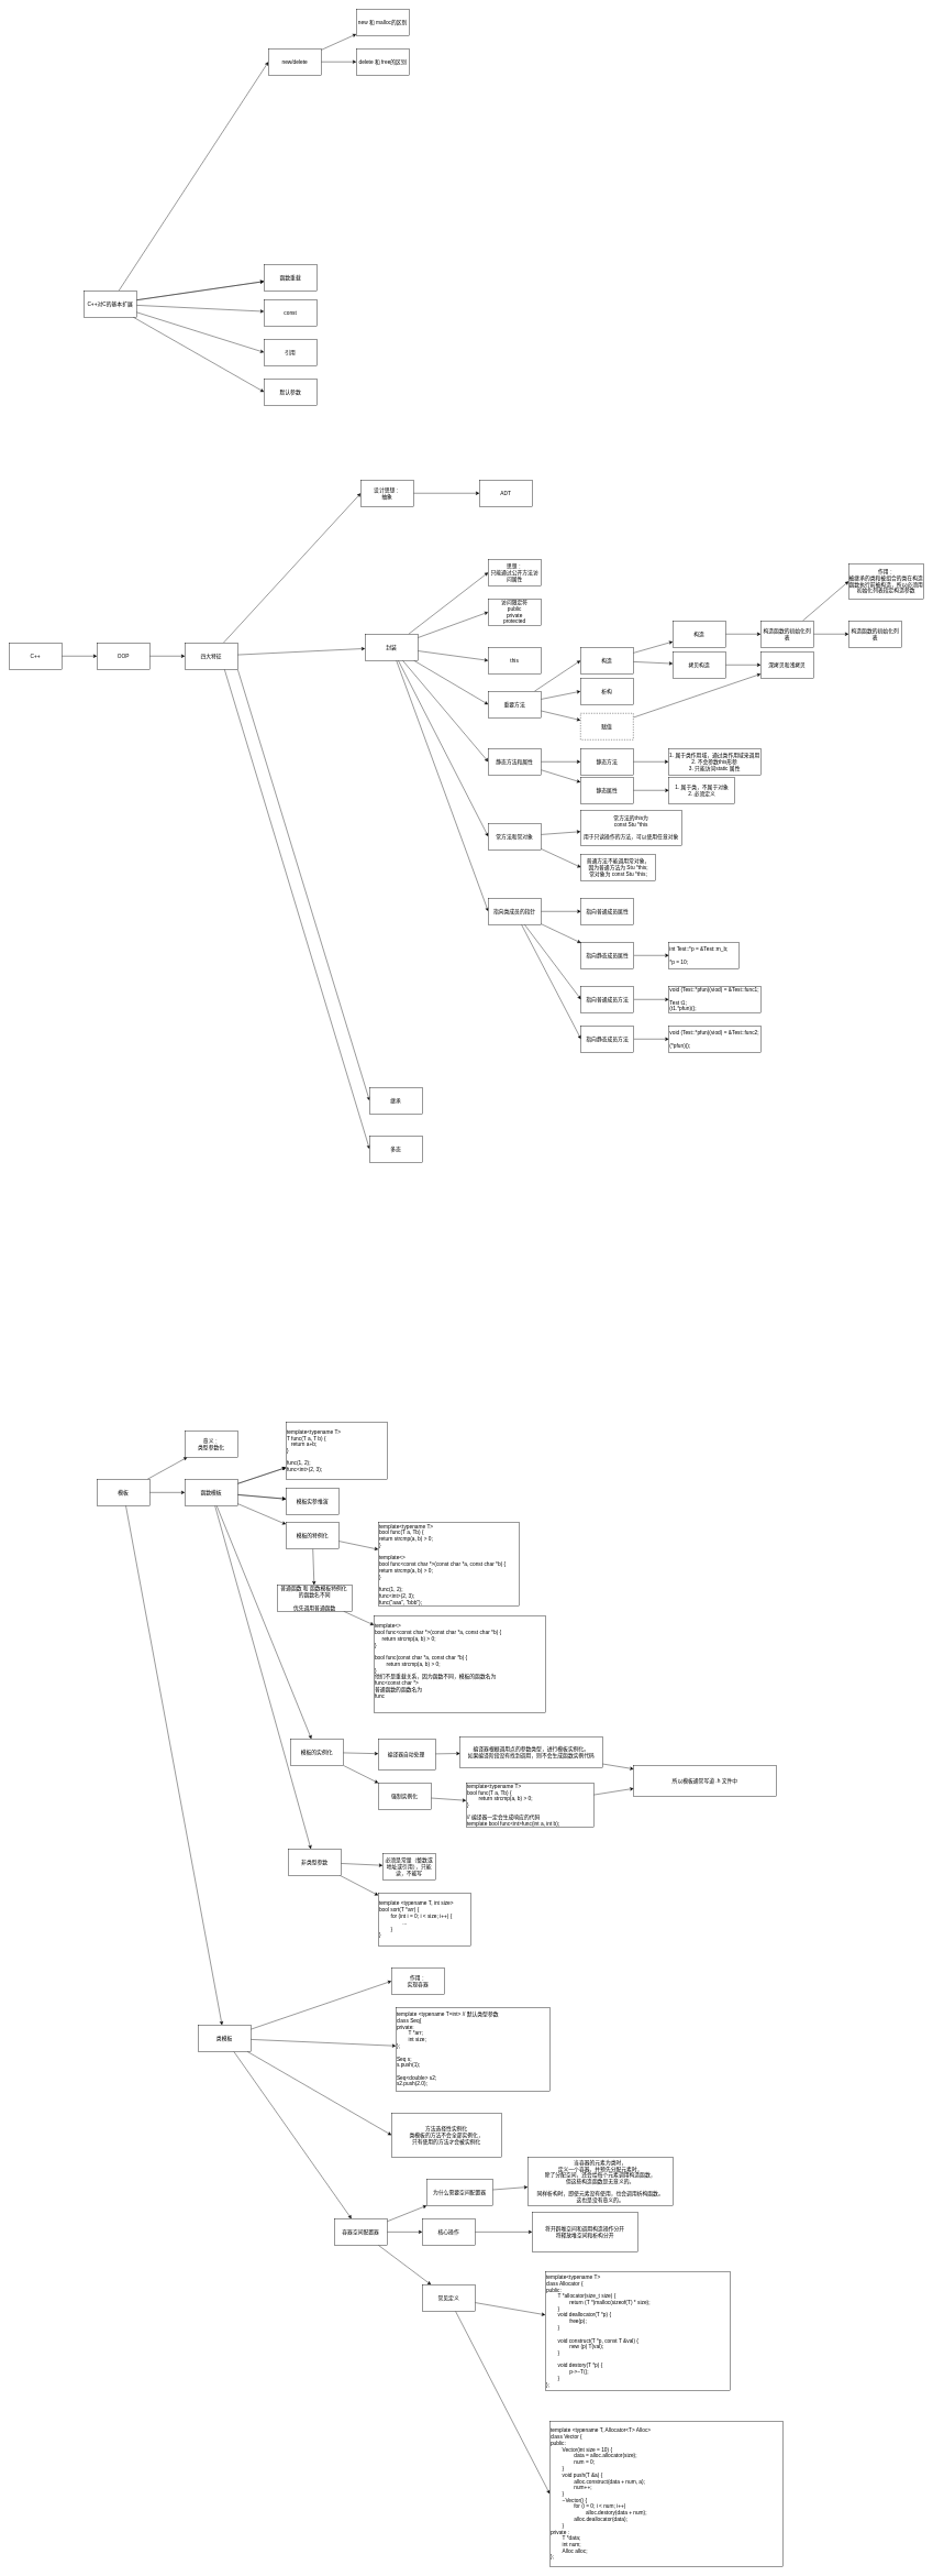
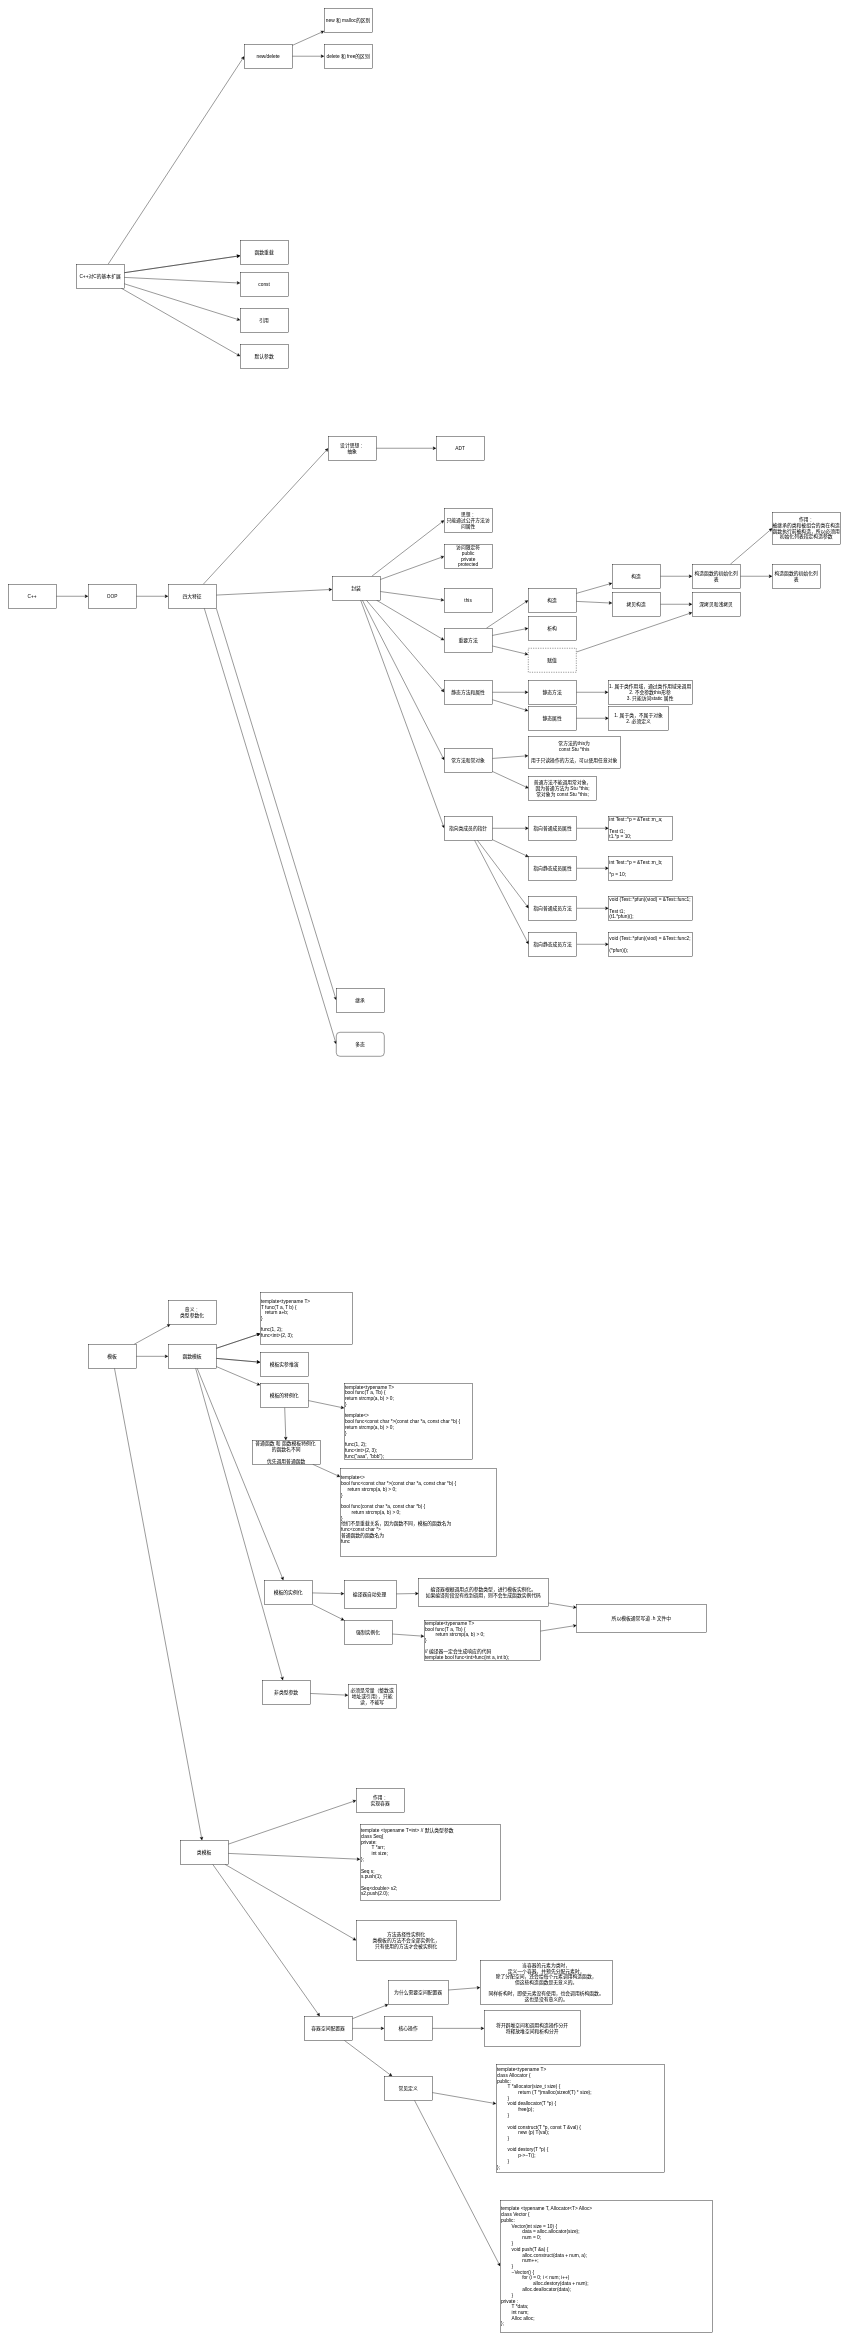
+ <mxCell id="80" value="" style="rounded=0;orthogonalLoop=1;jettySize=auto;html=1;" parent="1" source="81" target="82" edge="1"><mxGeometry relative="1" as="geometry" /></mxCell>
+ <mxCell id="82" value="int Test::*p = &amp;amp;Test::m_a;&lt;br&gt;&lt;br&gt;Test t1;&lt;br&gt;t1.*p = 10;&amp;nbsp;" style="rounded=0;whiteSpace=wrap;html=1;align=left;" parent="1" vertex="1"><mxGeometry x="1521" y="2040" width="159" height="60" as="geometry" /></mxCell>
- <mxCell id="22" value="多态" style="rounded=0;whiteSpace=wrap;html=1;" parent="1" vertex="1"><mxGeometry x="840" y="2580" width="120" height="60" as="geometry" /></mxCell>
+ <mxCell id="22" value="多态" style="whiteSpace=wrap;html=1;rounded=1;" parent="1" vertex="1"><mxGeometry x="840" y="2580" width="120" height="60" as="geometry" /></mxCell>
- <mxCell id="132" value="" style="edgeStyle=none;rounded=0;orthogonalLoop=1;jettySize=auto;html=1;" edge="1" parent="1" source="133" target="135"><mxGeometry relative="1" as="geometry" /></mxCell>
- <mxCell id="135" value="template &amp;lt;typename T, int size&amp;gt;&lt;br&gt;bool sort(T *arr) {&lt;br&gt;&lt;span style=&quot;white-space: pre;&quot;&gt;&#09;&lt;/span&gt;for (int i = 0; i &amp;lt; size; i++) {&lt;br&gt;&lt;span style=&quot;white-space: pre;&quot;&gt;&#09;&lt;/span&gt;&lt;span style=&quot;white-space: pre;&quot;&gt;&#09;&lt;/span&gt;...&lt;br&gt;&lt;span style=&quot;white-space: pre;&quot;&gt;&#09;&lt;/span&gt;}&lt;br&gt;}&lt;br&gt;" style="rounded=0;whiteSpace=wrap;html=1;align=left;" vertex="1" parent="1"><mxGeometry x="860" y="4300" width="210" height="120" as="geometry" /></mxCell>
